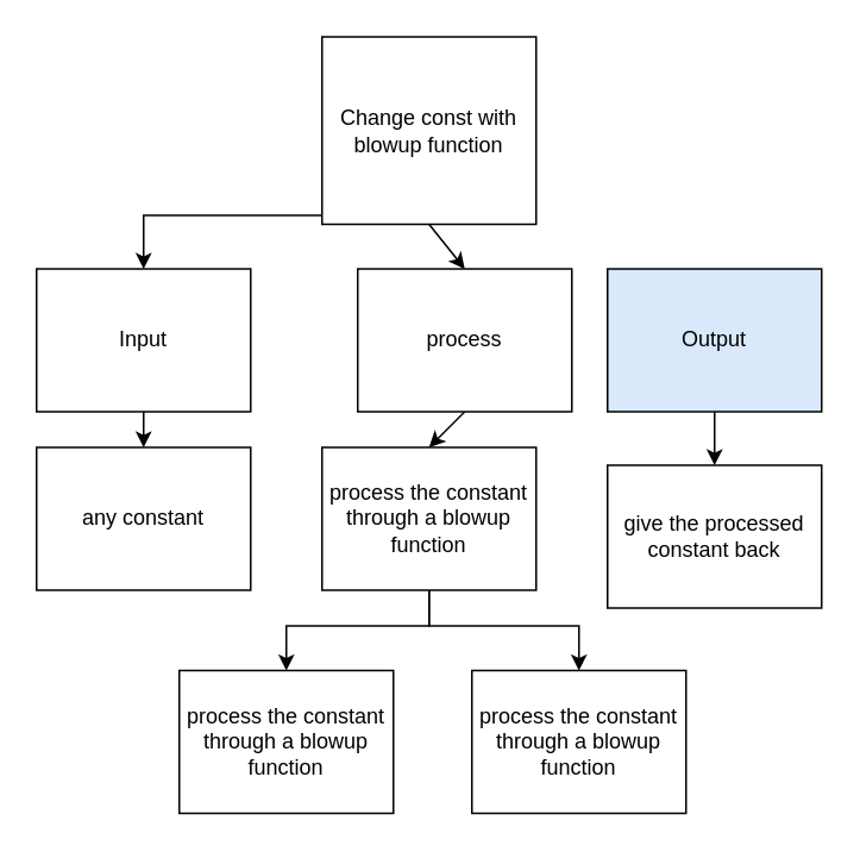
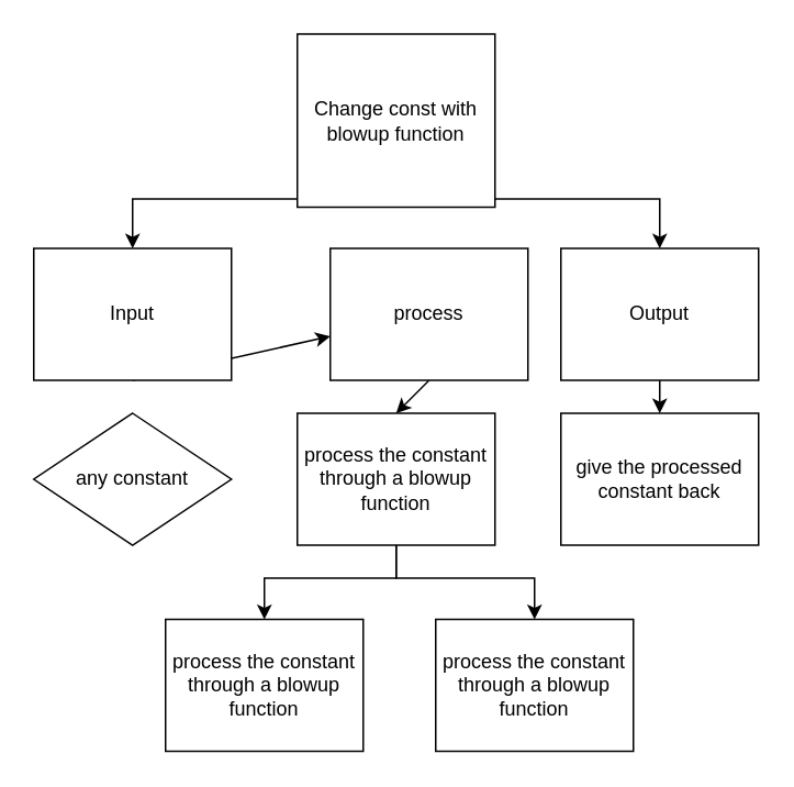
+ <mxCell id="3" style="edgeStyle=none;rounded=0;html=1;exitX=0.5;exitY=1;exitDx=0;exitDy=0;entryX=0.5;entryY=0;entryDx=0;entryDy=0;" parent="1" source="5" target="11" edge="1"><mxGeometry relative="1" as="geometry"><Array as="points"><mxPoint x="240" y="120" /><mxPoint x="400" y="120" /></Array></mxGeometry></mxCell>
- <mxCell id="4" style="edgeStyle=none;rounded=0;html=1;exitX=0.5;exitY=1;exitDx=0;exitDy=0;entryX=0.5;entryY=0;entryDx=0;entryDy=0;" parent="1" source="5" target="9" edge="1"><mxGeometry relative="1" as="geometry" /></mxCell>
- <mxCell id="11" value="Output" style="rounded=0;whiteSpace=wrap;html=1;fillColor=#dae8fc;" parent="1" vertex="1"><mxGeometry x="340" y="150" width="120" height="80" as="geometry" /></mxCell>
+ <mxCell id="11" value="Output" style="rounded=0;whiteSpace=wrap;html=1;" parent="1" vertex="1"><mxGeometry x="340" y="150" width="120" height="80" as="geometry" /></mxCell>
- <mxCell id="6" style="edgeStyle=none;html=1;exitX=0.5;exitY=1;exitDx=0;exitDy=0;entryX=0.5;entryY=0;entryDx=0;entryDy=0;" edge="1" parent="1" source="7" target="12"><mxGeometry relative="1" as="geometry" /></mxCell>
+ <mxCell id="6" style="edgeStyle=none;html=1;exitX=0.5;exitY=1;exitDx=0;exitDy=0;" edge="1" parent="1" source="7" target="9"><mxGeometry relative="1" as="geometry" /></mxCell>
- <mxCell id="12" value="any constant" style="rounded=0;whiteSpace=wrap;html=1;" vertex="1" parent="1"><mxGeometry x="20" y="250" width="120" height="80" as="geometry" /></mxCell>
+ <mxCell id="12" value="any constant" style="rhombus;whiteSpace=wrap;html=1;" vertex="1" parent="1"><mxGeometry x="20" y="250" width="120" height="80" as="geometry" /></mxCell>
- <mxCell id="18" value="give the processed constant back" style="rounded=0;whiteSpace=wrap;html=1;" vertex="1" parent="1"><mxGeometry x="340" y="260" width="120" height="80" as="geometry" /></mxCell>
+ <mxCell id="18" value="give the processed constant back" style="rounded=0;whiteSpace=wrap;html=1;" vertex="1" parent="1"><mxGeometry x="340" y="250" width="120" height="80" as="geometry" /></mxCell>
